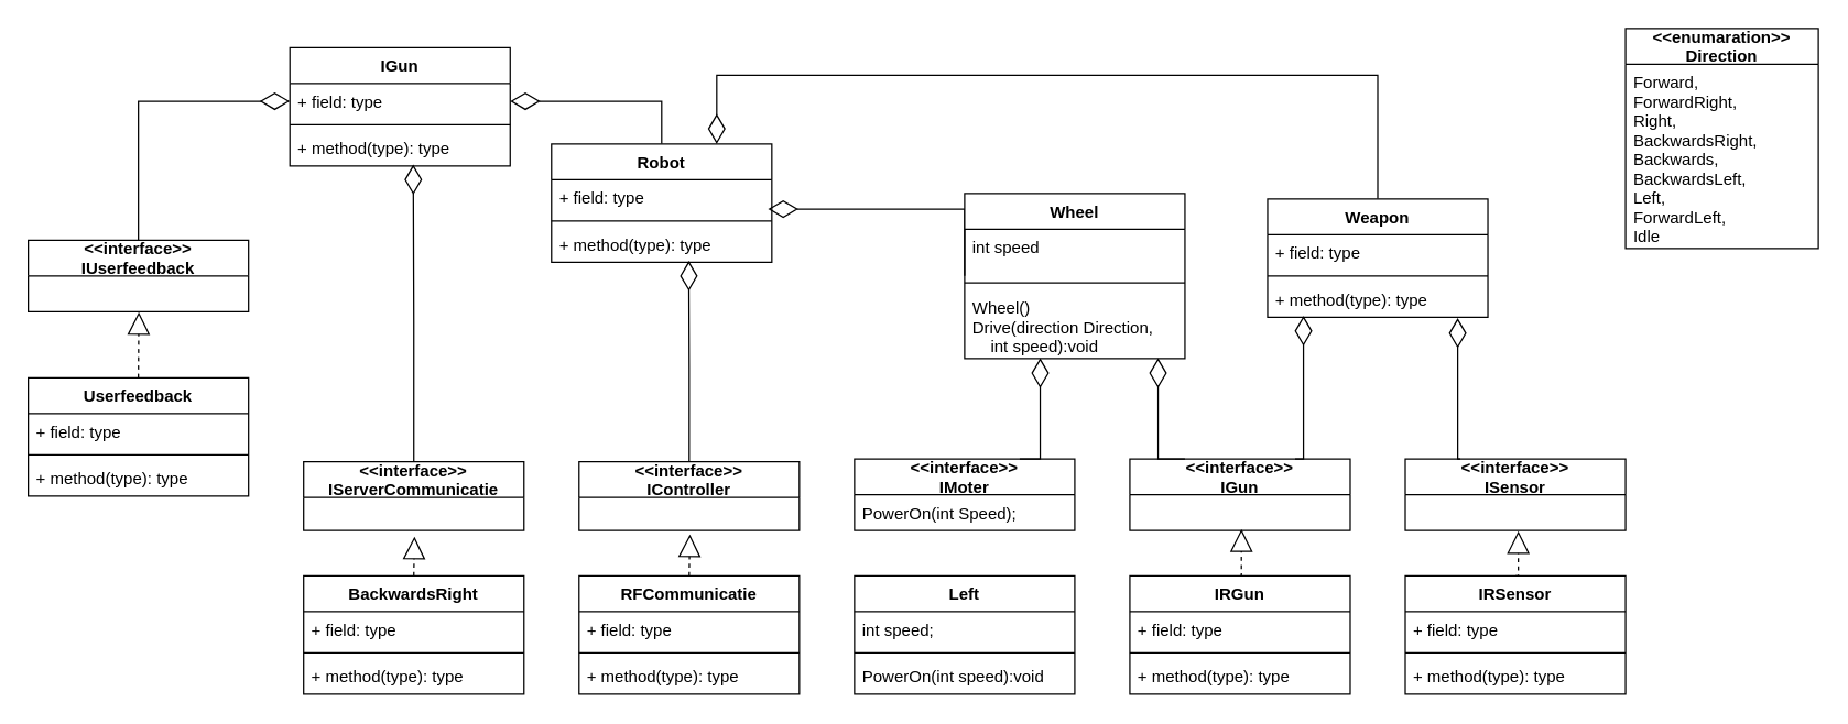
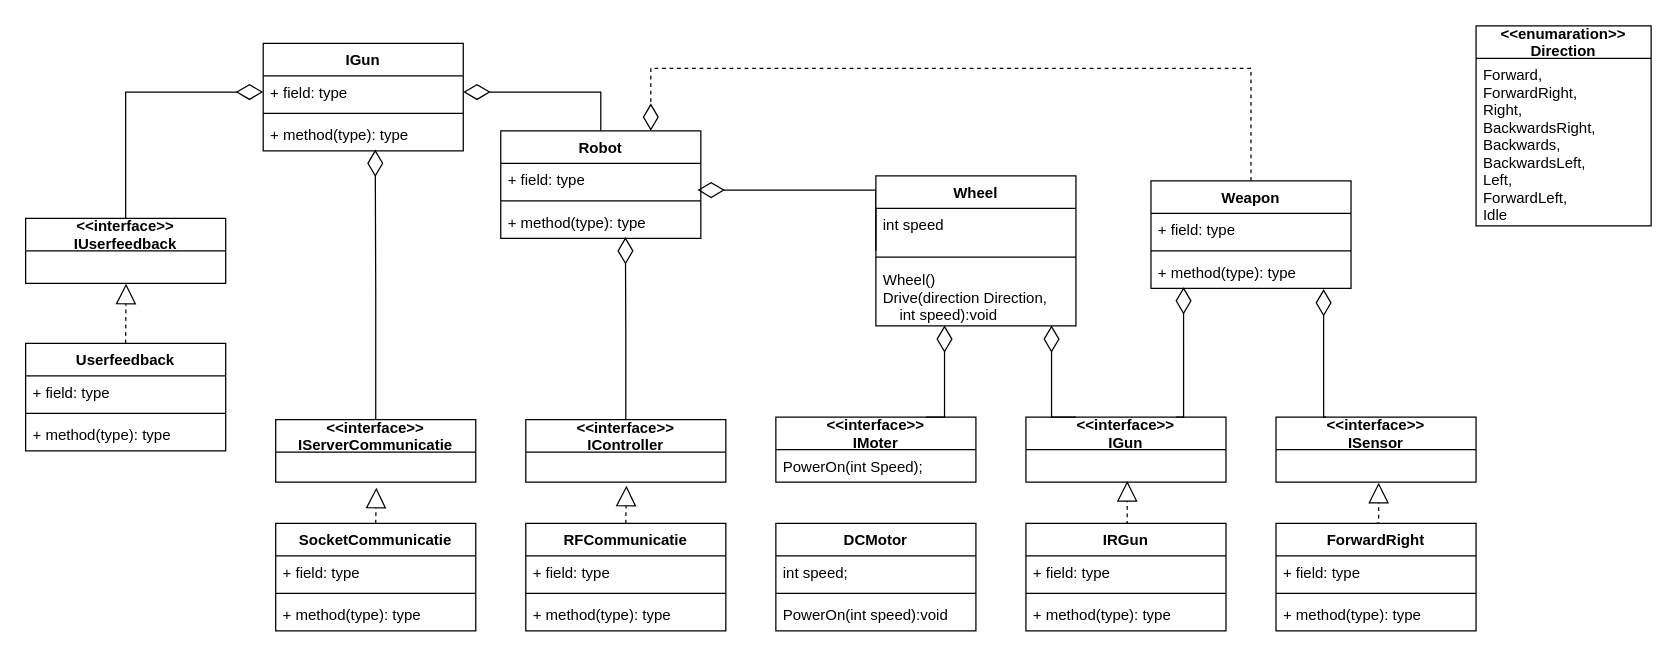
- <mxCell id="59" style="edgeStyle=orthogonalEdgeStyle;rounded=0;orthogonalLoop=1;jettySize=auto;html=1;exitX=0.5;exitY=0;exitDx=0;exitDy=0;entryX=0.75;entryY=0;entryDx=0;entryDy=0;startArrow=none;startFill=0;endArrow=diamondThin;endFill=0;endSize=19;" edge="1" parent="1" source="60" target="27"><mxGeometry relative="1" as="geometry"><Array as="points"><mxPoint x="1000" y="54" /><mxPoint x="520" y="54" /></Array></mxGeometry></mxCell>
+ <mxCell id="59" style="edgeStyle=orthogonalEdgeStyle;rounded=0;orthogonalLoop=1;jettySize=auto;html=1;exitX=0.5;exitY=0;exitDx=0;exitDy=0;entryX=0.75;entryY=0;entryDx=0;entryDy=0;startArrow=none;startFill=0;endArrow=diamondThin;endFill=0;endSize=19;dashed=1;" edge="1" parent="1" source="60" target="27"><mxGeometry relative="1" as="geometry"><Array as="points"><mxPoint x="1000" y="54" /><mxPoint x="520" y="54" /></Array></mxGeometry></mxCell>
- <mxCell id="36" value="BackwardsRight" style="swimlane;fontStyle=1;align=center;verticalAlign=top;childLayout=stackLayout;horizontal=1;startSize=26;horizontalStack=0;resizeParent=1;resizeParentMax=0;resizeLast=0;collapsible=1;marginBottom=0;" vertex="1" parent="1"><mxGeometry x="220" y="418" width="160" height="86" as="geometry" /></mxCell>
+ <mxCell id="36" value="SocketCommunicatie" style="swimlane;fontStyle=1;align=center;verticalAlign=top;childLayout=stackLayout;horizontal=1;startSize=26;horizontalStack=0;resizeParent=1;resizeParentMax=0;resizeLast=0;collapsible=1;marginBottom=0;" vertex="1" parent="1"><mxGeometry x="220" y="418" width="160" height="86" as="geometry" /></mxCell>
- <mxCell id="45" value="Left" style="swimlane;fontStyle=1;align=center;verticalAlign=top;childLayout=stackLayout;horizontal=1;startSize=26;horizontalStack=0;resizeParent=1;resizeParentMax=0;resizeLast=0;collapsible=1;marginBottom=0;" vertex="1" parent="1"><mxGeometry x="620" y="418" width="160" height="86" as="geometry" /></mxCell>
+ <mxCell id="45" value="DCMotor" style="swimlane;fontStyle=1;align=center;verticalAlign=top;childLayout=stackLayout;horizontal=1;startSize=26;horizontalStack=0;resizeParent=1;resizeParentMax=0;resizeLast=0;collapsible=1;marginBottom=0;" vertex="1" parent="1"><mxGeometry x="620" y="418" width="160" height="86" as="geometry" /></mxCell>
- <mxCell id="50" value="IRSensor" style="swimlane;fontStyle=1;align=center;verticalAlign=top;childLayout=stackLayout;horizontal=1;startSize=26;horizontalStack=0;resizeParent=1;resizeParentMax=0;resizeLast=0;collapsible=1;marginBottom=0;" vertex="1" parent="1"><mxGeometry x="1020" y="418" width="160" height="86" as="geometry" /></mxCell>
+ <mxCell id="50" value="ForwardRight" style="swimlane;fontStyle=1;align=center;verticalAlign=top;childLayout=stackLayout;horizontal=1;startSize=26;horizontalStack=0;resizeParent=1;resizeParentMax=0;resizeLast=0;collapsible=1;marginBottom=0;" vertex="1" parent="1"><mxGeometry x="1020" y="418" width="160" height="86" as="geometry" /></mxCell>
